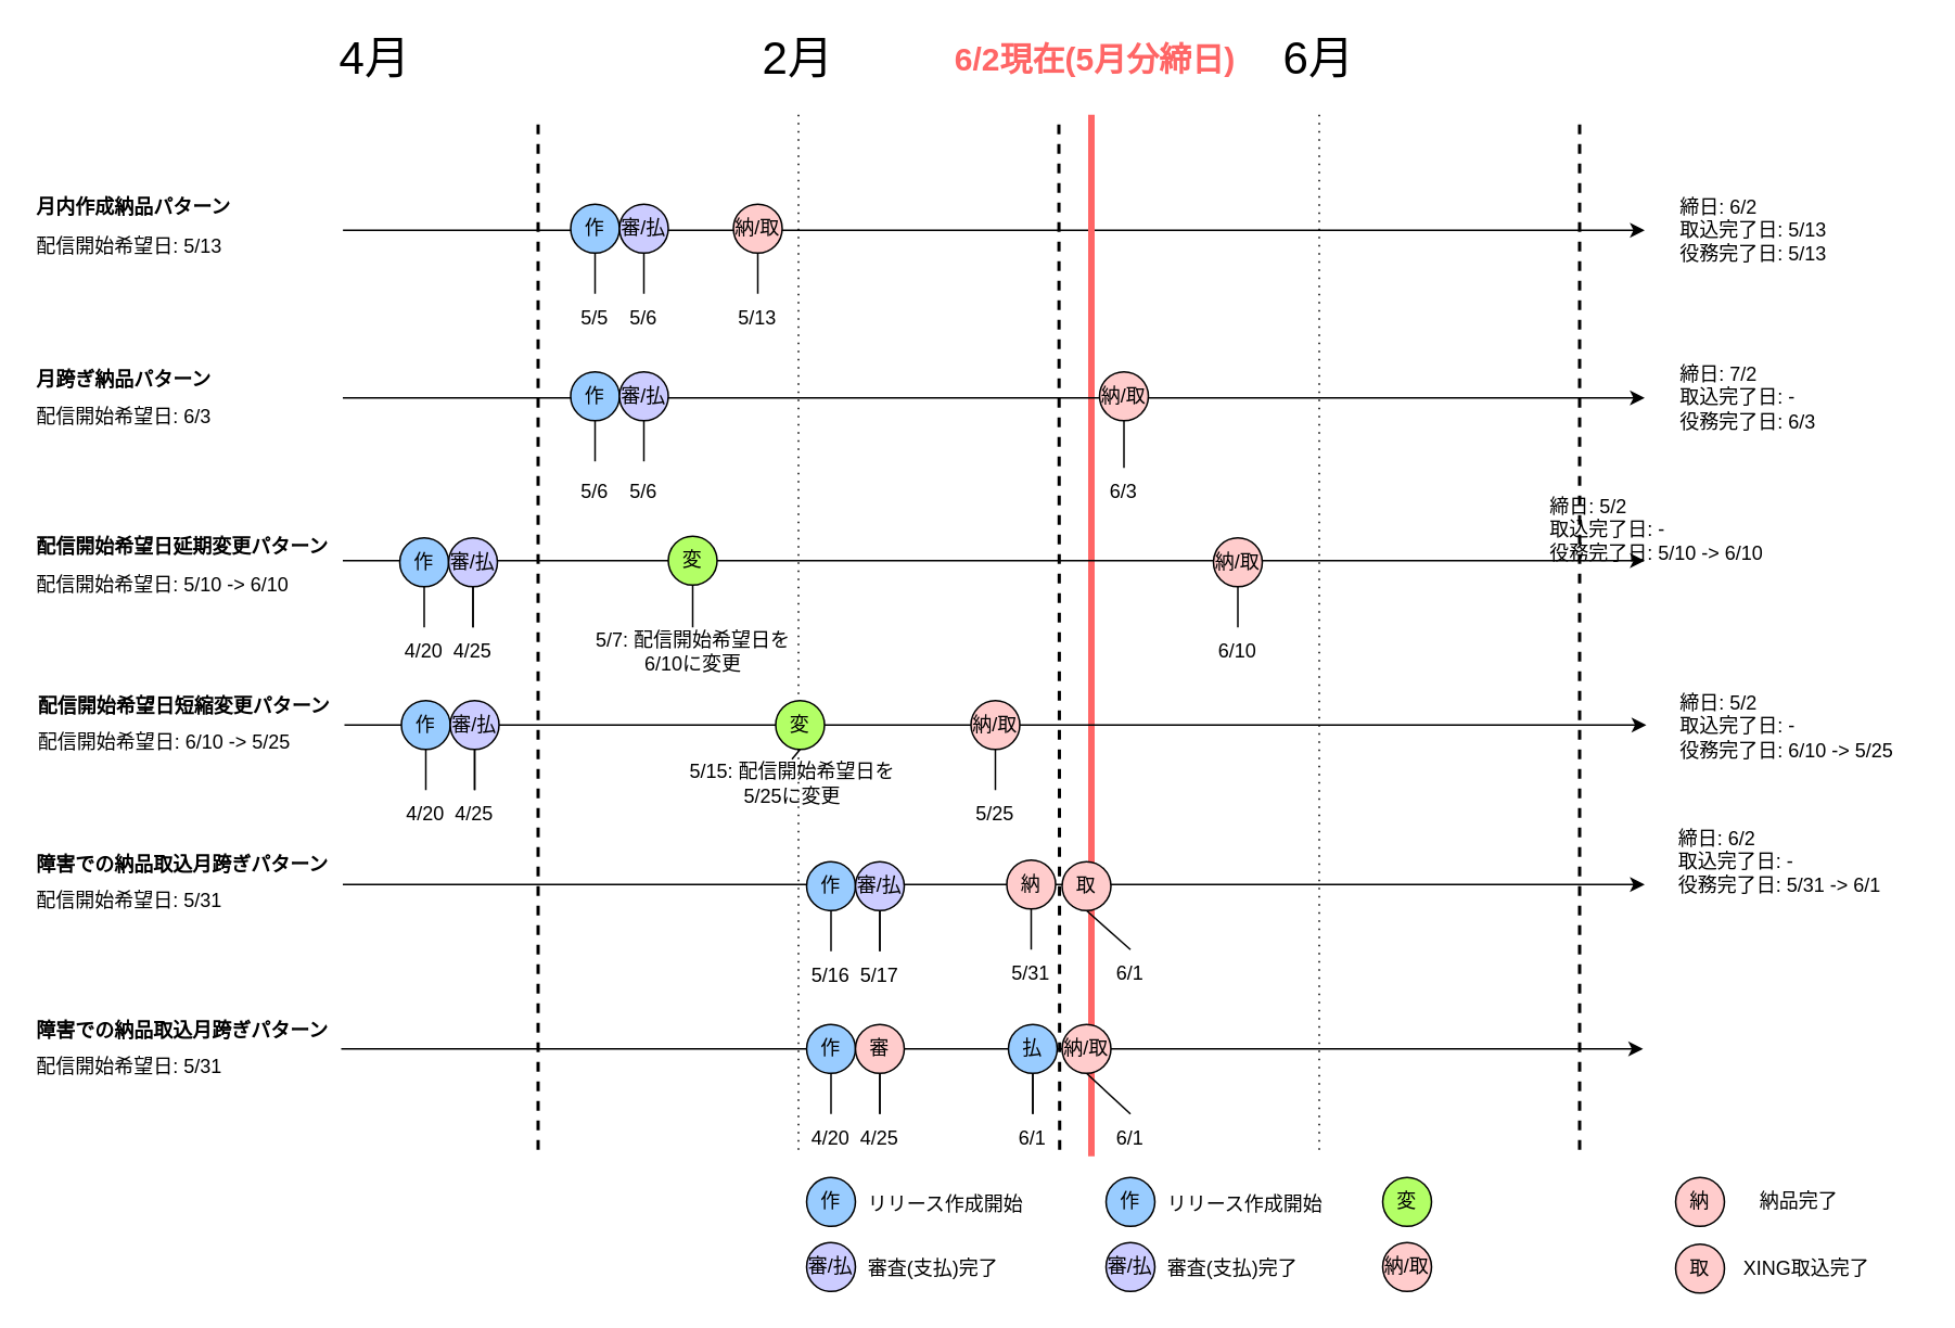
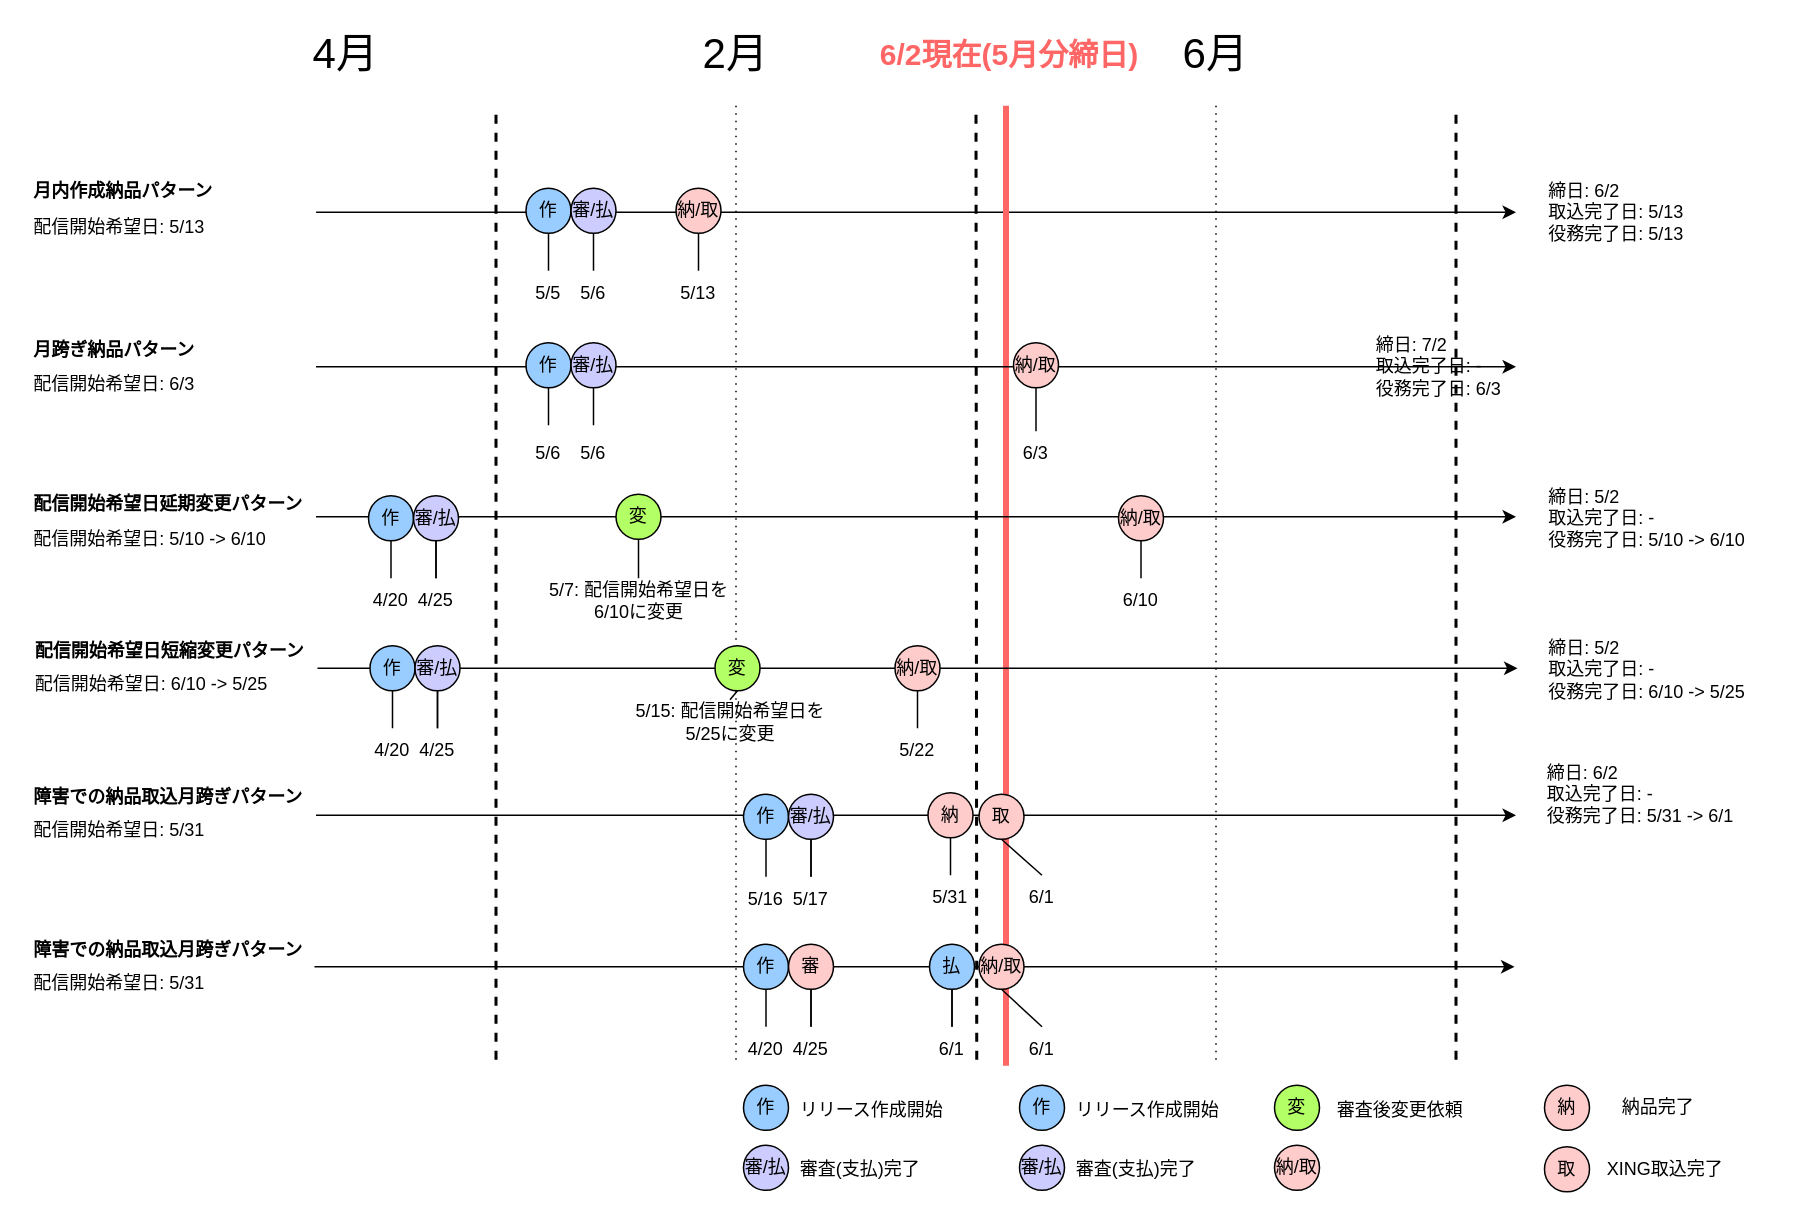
- <mxCell id="34" value="締日: 7/2&lt;br&gt;取込完了日: -&lt;br&gt;役務完了日: 6/3" style="text;html=1;strokeColor=none;fillColor=none;align=left;verticalAlign=middle;whiteSpace=wrap;rounded=0;" vertex="1" parent="1"><mxGeometry x="1030" y="229" width="120" height="30" as="geometry" /></mxCell>
+ <mxCell id="34" value="締日: 7/2&lt;br&gt;取込完了日: -&lt;br&gt;役務完了日: 6/3" style="text;html=1;strokeColor=none;fillColor=none;align=left;verticalAlign=middle;whiteSpace=wrap;rounded=0;" vertex="1" parent="1"><mxGeometry x="915" y="229" width="120" height="30" as="geometry" /></mxCell>
- <mxCell id="48" value="締日: 5/2&lt;br&gt;取込完了日: -&lt;br&gt;役務完了日: 5/10 -&amp;gt; 6/10" style="text;html=1;strokeColor=none;fillColor=none;align=left;verticalAlign=middle;whiteSpace=wrap;rounded=0;" vertex="1" parent="1"><mxGeometry x="950" y="310" width="140" height="30" as="geometry" /></mxCell>
+ <mxCell id="48" value="締日: 5/2&lt;br&gt;取込完了日: -&lt;br&gt;役務完了日: 5/10 -&amp;gt; 6/10" style="text;html=1;strokeColor=none;fillColor=none;align=left;verticalAlign=middle;whiteSpace=wrap;rounded=0;" vertex="1" parent="1"><mxGeometry x="1030" y="330" width="140" height="30" as="geometry" /></mxCell>
- <mxCell id="66" value="5/25" style="text;html=1;strokeColor=none;fillColor=none;align=center;verticalAlign=middle;whiteSpace=wrap;rounded=0;" vertex="1" parent="1"><mxGeometry x="581" y="485" width="60" height="30" as="geometry" /></mxCell>
+ <mxCell id="66" value="5/22" style="text;html=1;strokeColor=none;fillColor=none;align=center;verticalAlign=middle;whiteSpace=wrap;rounded=0;" vertex="1" parent="1"><mxGeometry x="581" y="485" width="60" height="30" as="geometry" /></mxCell>
+ <mxCell id="97" value="審査後変更依頼" style="text;html=1;strokeColor=none;fillColor=none;align=left;verticalAlign=middle;whiteSpace=wrap;rounded=0;" vertex="1" parent="1"><mxGeometry x="889" y="725" width="100" height="30" as="geometry" /></mxCell>
